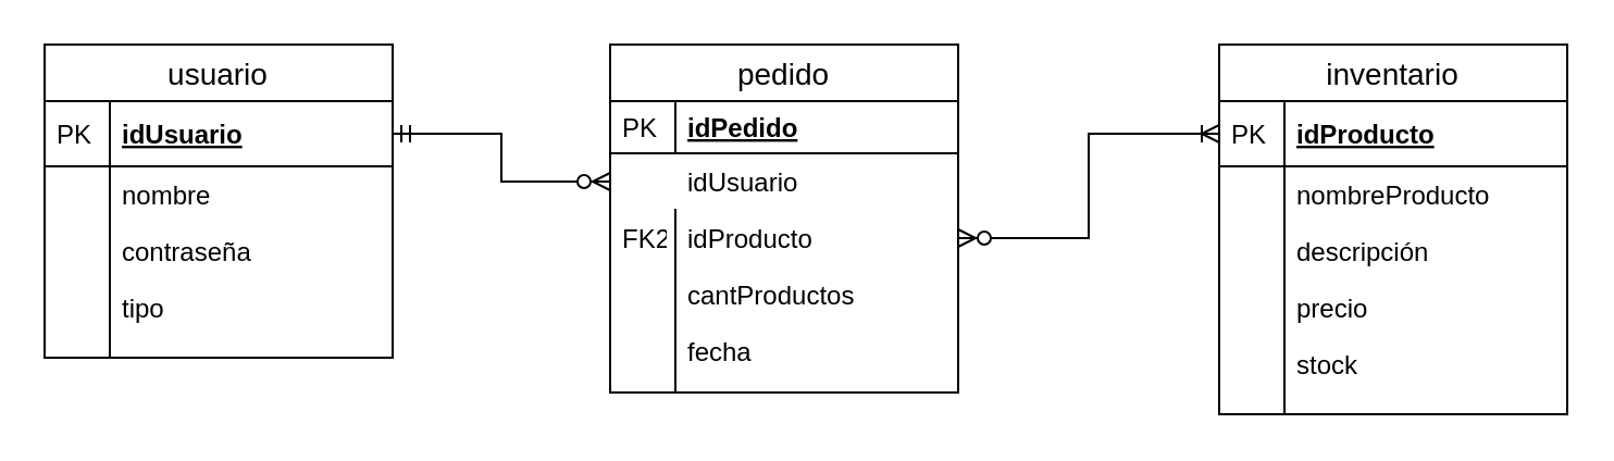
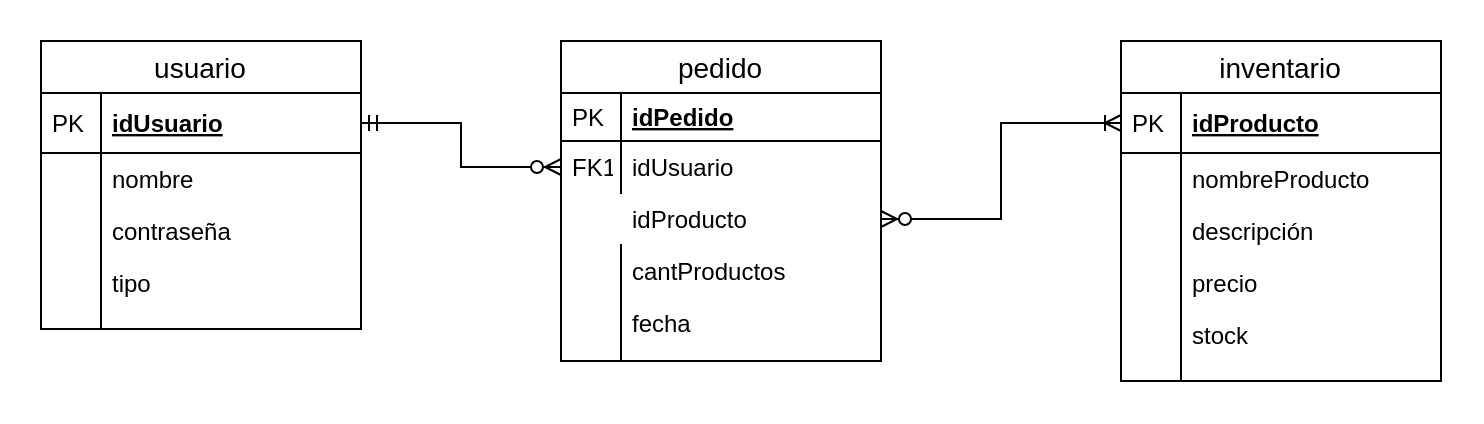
+ <mxCell id="18" value="FK1" style="shape=partialRectangle;top=0;left=0;bottom=0;fillColor=none;align=left;verticalAlign=top;spacingLeft=4;spacingRight=4;overflow=hidden;rotatable=0;points=[];portConstraint=eastwest;part=1;fontSize=12;" vertex="1" connectable="0" parent="17"><mxGeometry width="30" height="26" as="geometry" /></mxCell>
- <mxCell id="20" value="FK2" style="shape=partialRectangle;top=0;left=0;bottom=0;fillColor=none;align=left;verticalAlign=top;spacingLeft=4;spacingRight=4;overflow=hidden;rotatable=0;points=[];portConstraint=eastwest;part=1;fontSize=12;" vertex="1" connectable="0" parent="19"><mxGeometry width="30" height="26" as="geometry" /></mxCell>
